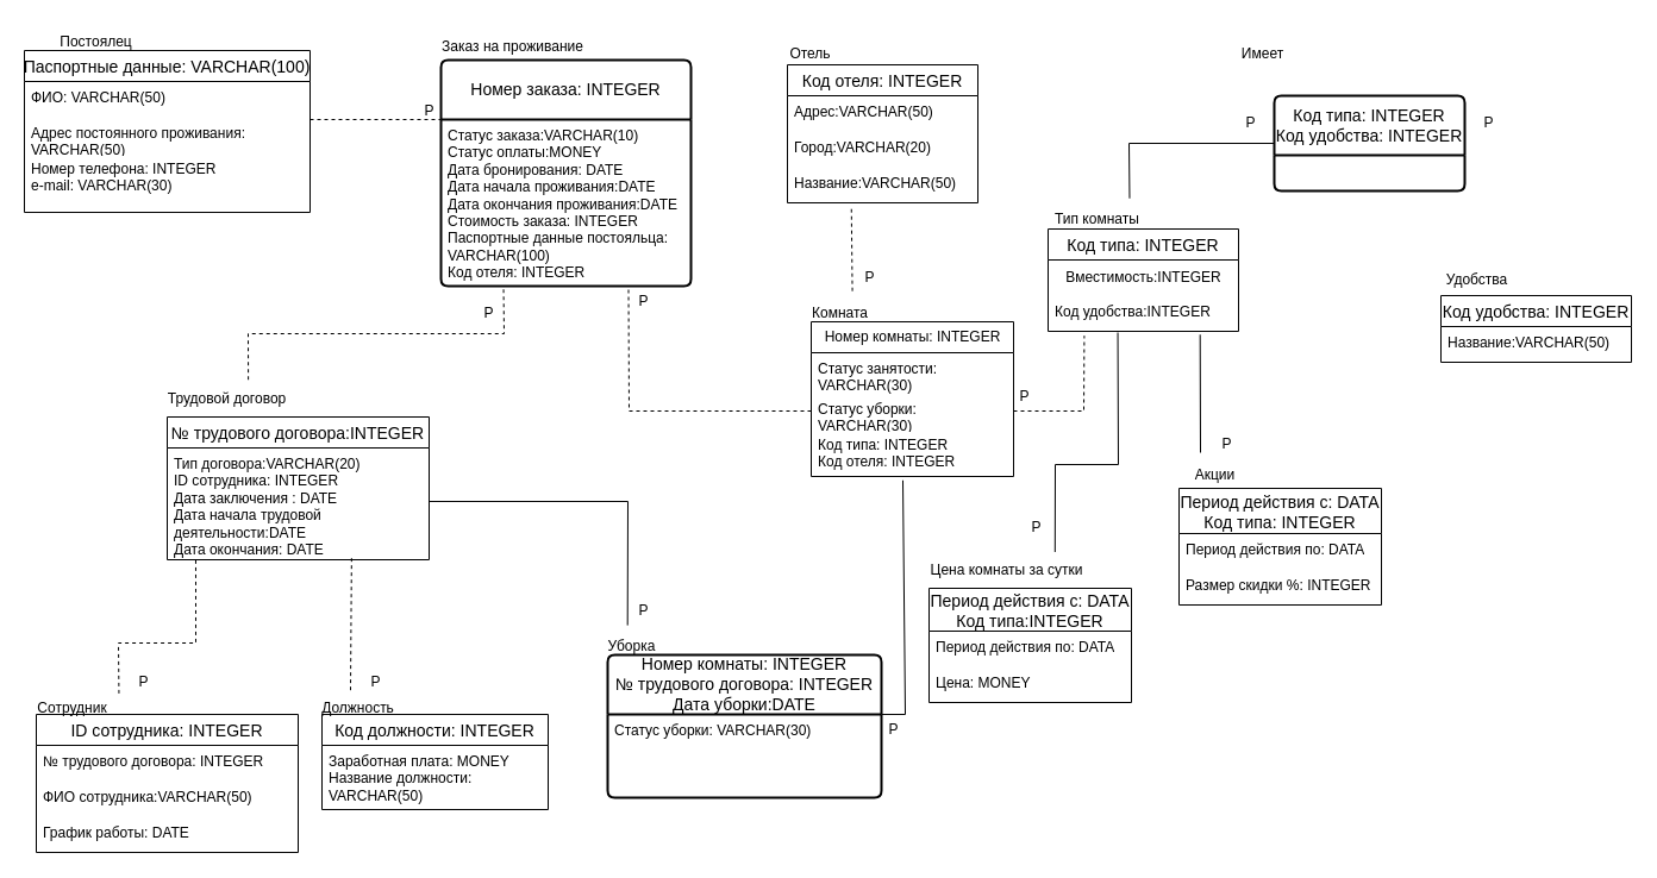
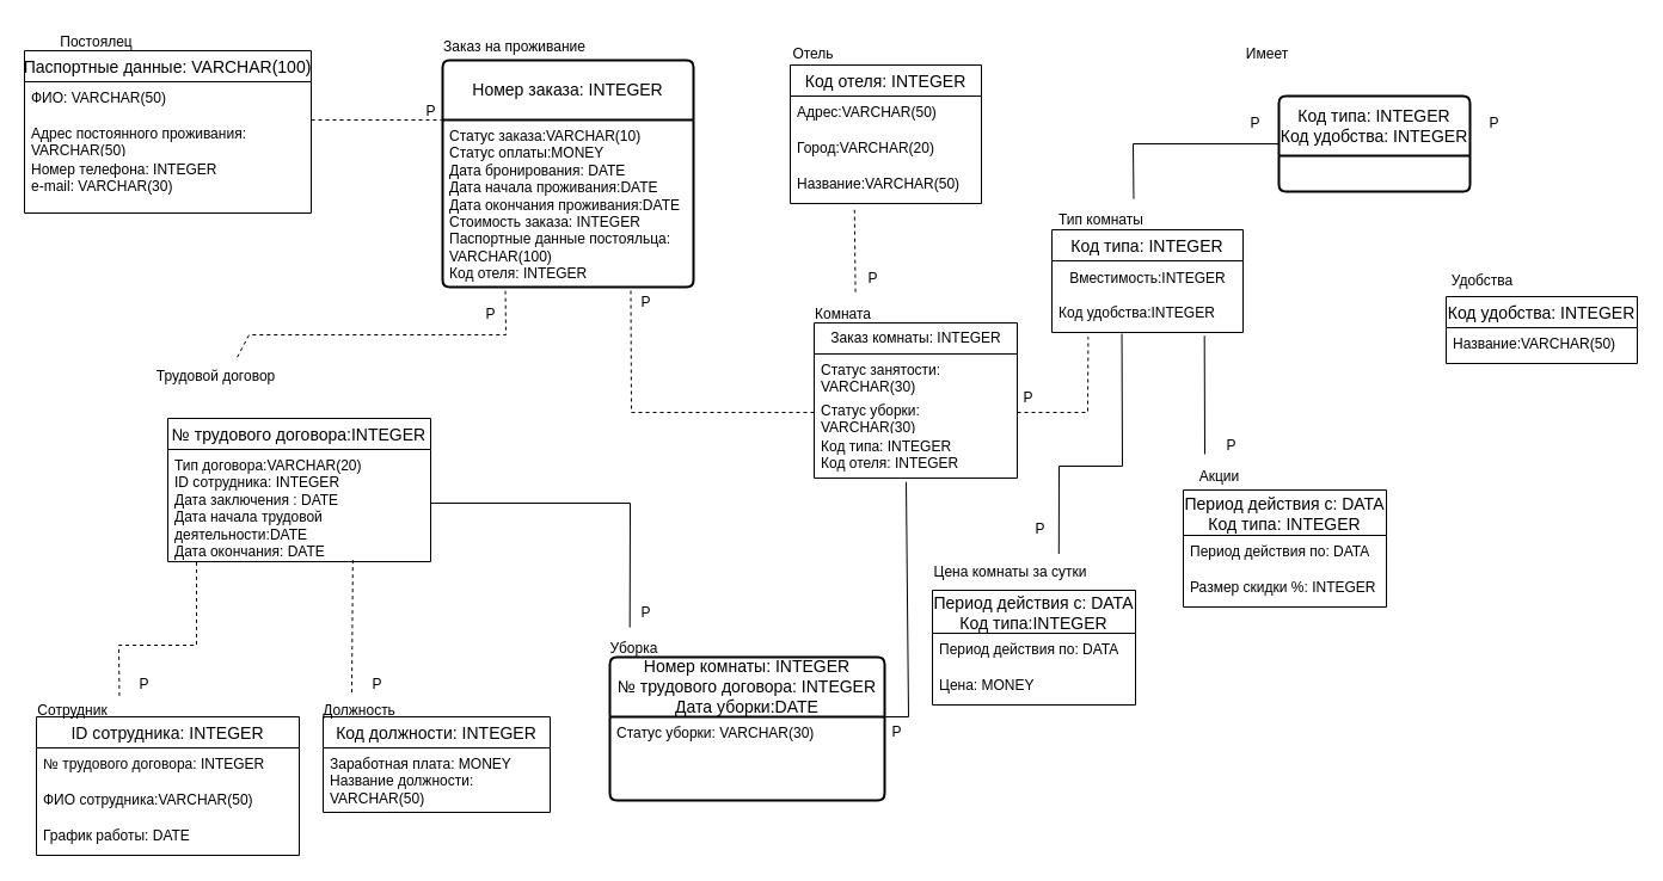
- <mxCell id="21" value="Номер комнаты: INTEGER" style="swimlane;fontStyle=0;childLayout=stackLayout;horizontal=1;startSize=26;fillColor=none;horizontalStack=0;resizeParent=1;resizeParentMax=0;resizeLast=0;collapsible=1;marginBottom=0;html=1;" parent="1" vertex="1"><mxGeometry x="681" y="270" width="170" height="130" as="geometry" /></mxCell>
+ <mxCell id="21" value="Заказ комнаты: INTEGER" style="swimlane;fontStyle=0;childLayout=stackLayout;horizontal=1;startSize=26;fillColor=none;horizontalStack=0;resizeParent=1;resizeParentMax=0;resizeLast=0;collapsible=1;marginBottom=0;html=1;" parent="1" vertex="1"><mxGeometry x="681" y="270" width="170" height="130" as="geometry" /></mxCell>
- <mxCell id="17" value="Трудовой договор" style="text;html=1;align=center;verticalAlign=middle;resizable=0;points=[];autosize=1;strokeColor=none;fillColor=none;" parent="1" vertex="1"><mxGeometry x="130" y="320" width="120" height="30" as="geometry" /></mxCell>
+ <mxCell id="17" value="Трудовой договор" style="text;html=1;align=center;verticalAlign=middle;resizable=0;points=[];autosize=1;strokeColor=none;fillColor=none;" parent="1" vertex="1"><mxGeometry x="120" y="300" width="120" height="30" as="geometry" /></mxCell>
